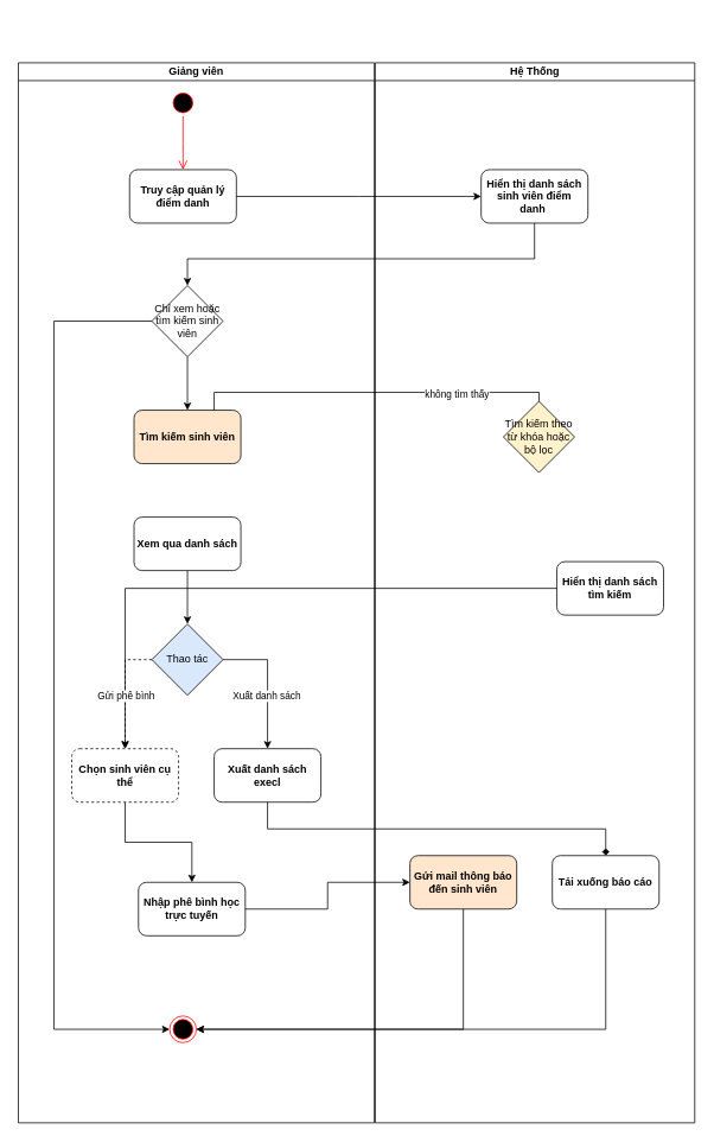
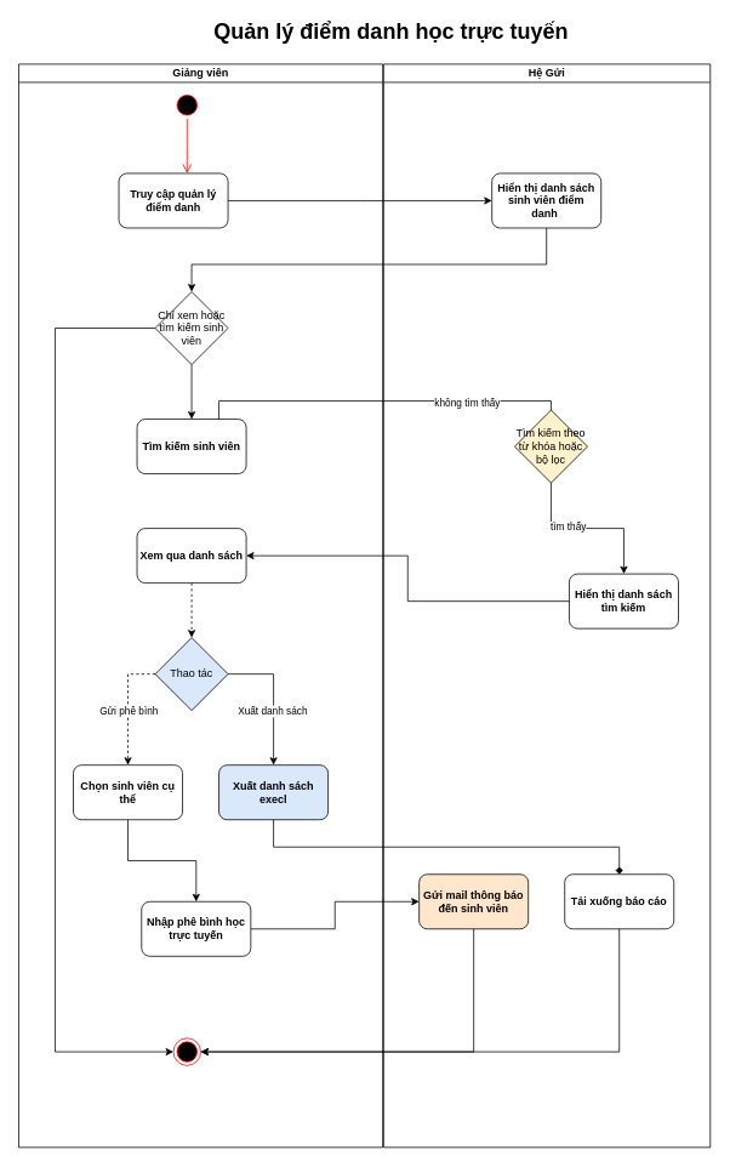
+ <mxCell id="2" value="&lt;span style=&quot;font-size: 24px;&quot;&gt;Quản lý điểm danh học trực tuyến&lt;/span&gt;" style="text;html=1;align=center;verticalAlign=middle;whiteSpace=wrap;rounded=0;fontStyle=1" vertex="1" parent="1"><mxGeometry x="159" y="20" width="541" height="30" as="geometry" /></mxCell>
- <mxCell id="14" value="Hệ Thống" style="swimlane;startSize=20;whiteSpace=wrap;html=1;fontStyle=1" vertex="1" parent="1"><mxGeometry x="421" y="70" width="359" height="1190" as="geometry" /></mxCell>
+ <mxCell id="14" value="Hệ Gửi" style="swimlane;startSize=20;whiteSpace=wrap;html=1;fontStyle=1" vertex="1" parent="1"><mxGeometry x="421" y="70" width="359" height="1190" as="geometry" /></mxCell>
- <mxCell id="6" value="Truy cập quản lý điểm danh" style="rounded=1;whiteSpace=wrap;html=1;fontStyle=1" vertex="1" parent="3"><mxGeometry x="125" y="120" width="120" height="60" as="geometry" /></mxCell>
+ <mxCell id="6" value="Truy cập quản lý điểm danh" style="rounded=1;whiteSpace=wrap;html=1;fontStyle=1" vertex="1" parent="3"><mxGeometry x="110" y="120" width="120" height="60" as="geometry" /></mxCell>
- <mxCell id="16" value="Tìm kiếm sinh viên" style="rounded=1;whiteSpace=wrap;html=1;fontStyle=1;fillColor=#ffe6cc;" vertex="1" parent="14"><mxGeometry x="-271" y="390" width="120" height="60" as="geometry" /></mxCell>
+ <mxCell id="16" value="Tìm kiếm sinh viên" style="rounded=1;whiteSpace=wrap;html=1;fontStyle=1" vertex="1" parent="14"><mxGeometry x="-271" y="390" width="120" height="60" as="geometry" /></mxCell>
+ <mxCell id="20" style="edgeStyle=orthogonalEdgeStyle;rounded=0;orthogonalLoop=1;jettySize=auto;html=1;" edge="1" parent="14" source="22" target="23"><mxGeometry relative="1" as="geometry" /></mxCell>
+ <mxCell id="21" value="tìm thấy" style="edgeLabel;html=1;align=center;verticalAlign=middle;resizable=0;points=[];" vertex="1" connectable="0" parent="20"><mxGeometry x="-0.24" y="2" relative="1" as="geometry"><mxPoint as="offset" /></mxGeometry></mxCell>
- <mxCell id="27" style="edgeStyle=orthogonalEdgeStyle;rounded=0;orthogonalLoop=1;jettySize=auto;html=1;" edge="1" parent="14" source="23" target="10"><mxGeometry relative="1" as="geometry" /></mxCell>
+ <mxCell id="27" style="edgeStyle=orthogonalEdgeStyle;rounded=0;orthogonalLoop=1;jettySize=auto;html=1;entryX=1;entryY=0.5;entryDx=0;entryDy=0;" edge="1" parent="14" source="23" target="18"><mxGeometry relative="1" as="geometry" /></mxCell>
- <mxCell id="17" style="edgeStyle=orthogonalEdgeStyle;rounded=0;orthogonalLoop=1;jettySize=auto;html=1;" edge="1" parent="14" source="18" target="19"><mxGeometry relative="1" as="geometry" /></mxCell>
+ <mxCell id="17" style="edgeStyle=orthogonalEdgeStyle;rounded=0;orthogonalLoop=1;jettySize=auto;html=1;dashed=1;" edge="1" parent="14" source="18" target="19"><mxGeometry relative="1" as="geometry" /></mxCell>
- <mxCell id="10" value="Chọn sinh viên cụ thể" style="rounded=1;whiteSpace=wrap;html=1;fontStyle=1;dashed=1;" vertex="1" parent="3"><mxGeometry x="60" y="770" width="120" height="60" as="geometry" /></mxCell>
+ <mxCell id="10" value="Chọn sinh viên cụ thể" style="rounded=1;whiteSpace=wrap;html=1;fontStyle=1" vertex="1" parent="3"><mxGeometry x="60" y="770" width="120" height="60" as="geometry" /></mxCell>
- <mxCell id="12" value="Xuất danh sách execl" style="rounded=1;whiteSpace=wrap;html=1;fontStyle=1" vertex="1" parent="3"><mxGeometry x="220" y="770" width="120" height="60" as="geometry" /></mxCell>
+ <mxCell id="12" value="Xuất danh sách execl" style="rounded=1;whiteSpace=wrap;html=1;fontStyle=1;fillColor=#dae8fc;" vertex="1" parent="3"><mxGeometry x="220" y="770" width="120" height="60" as="geometry" /></mxCell>
